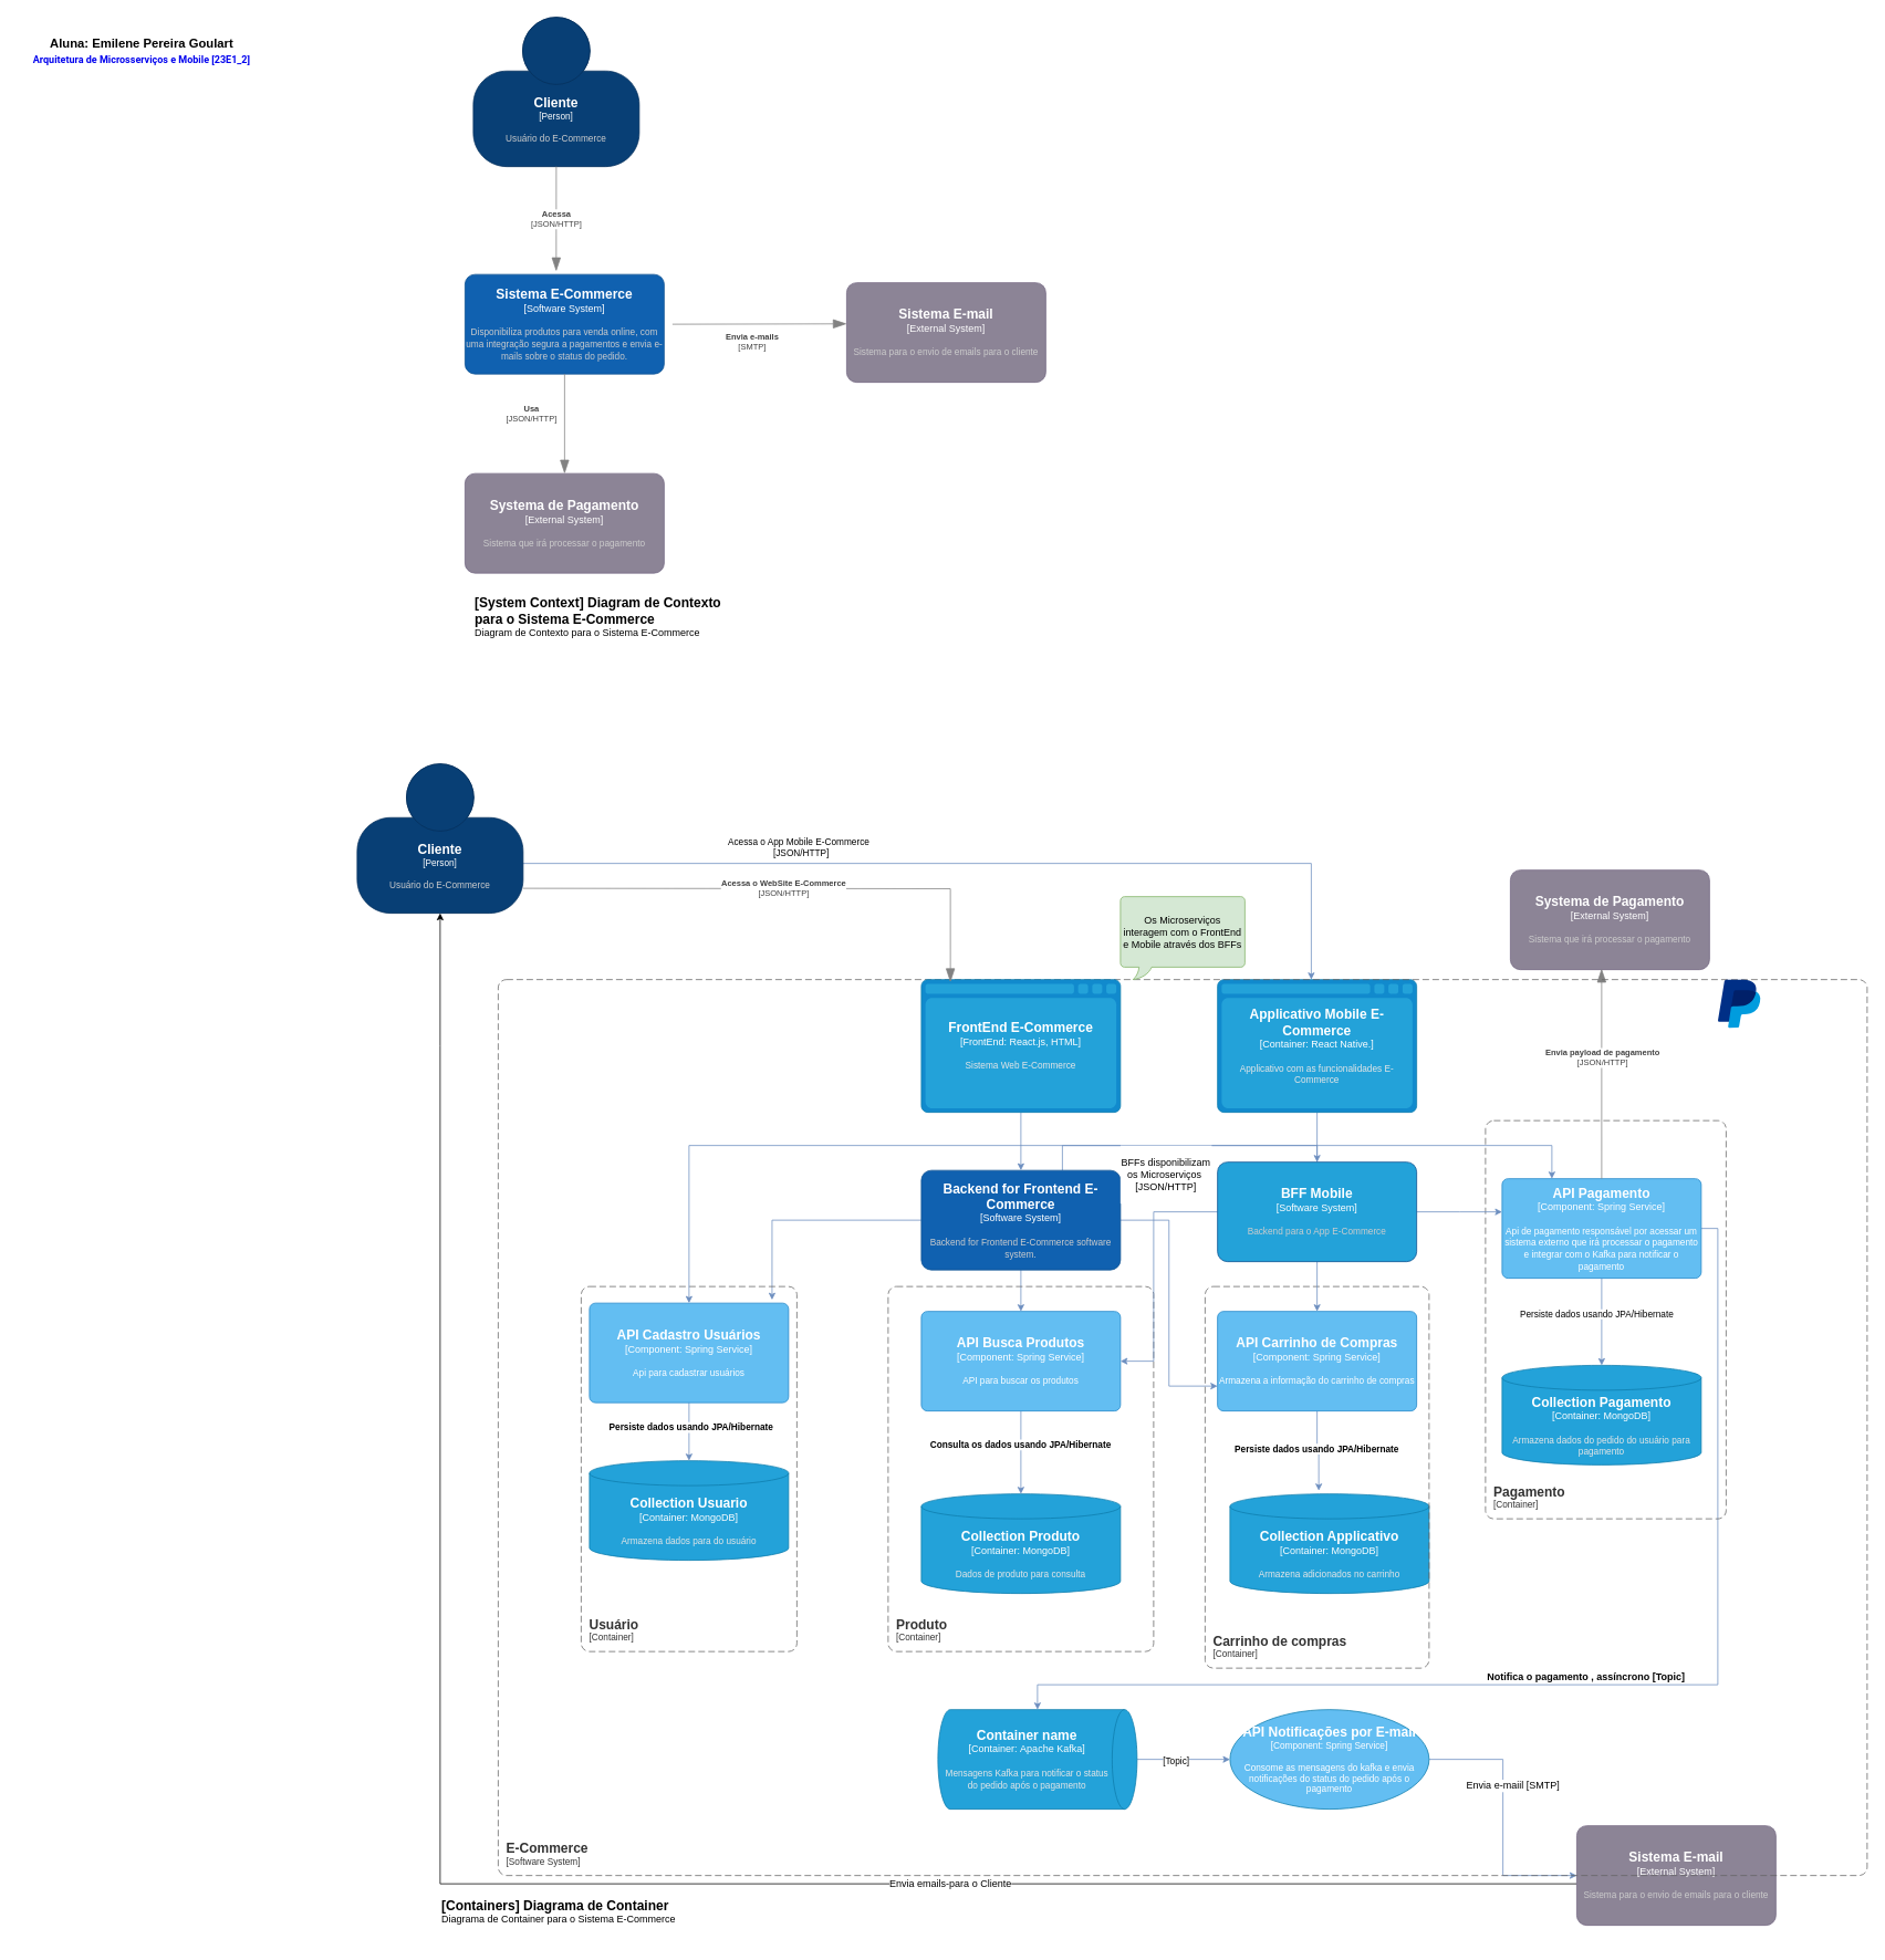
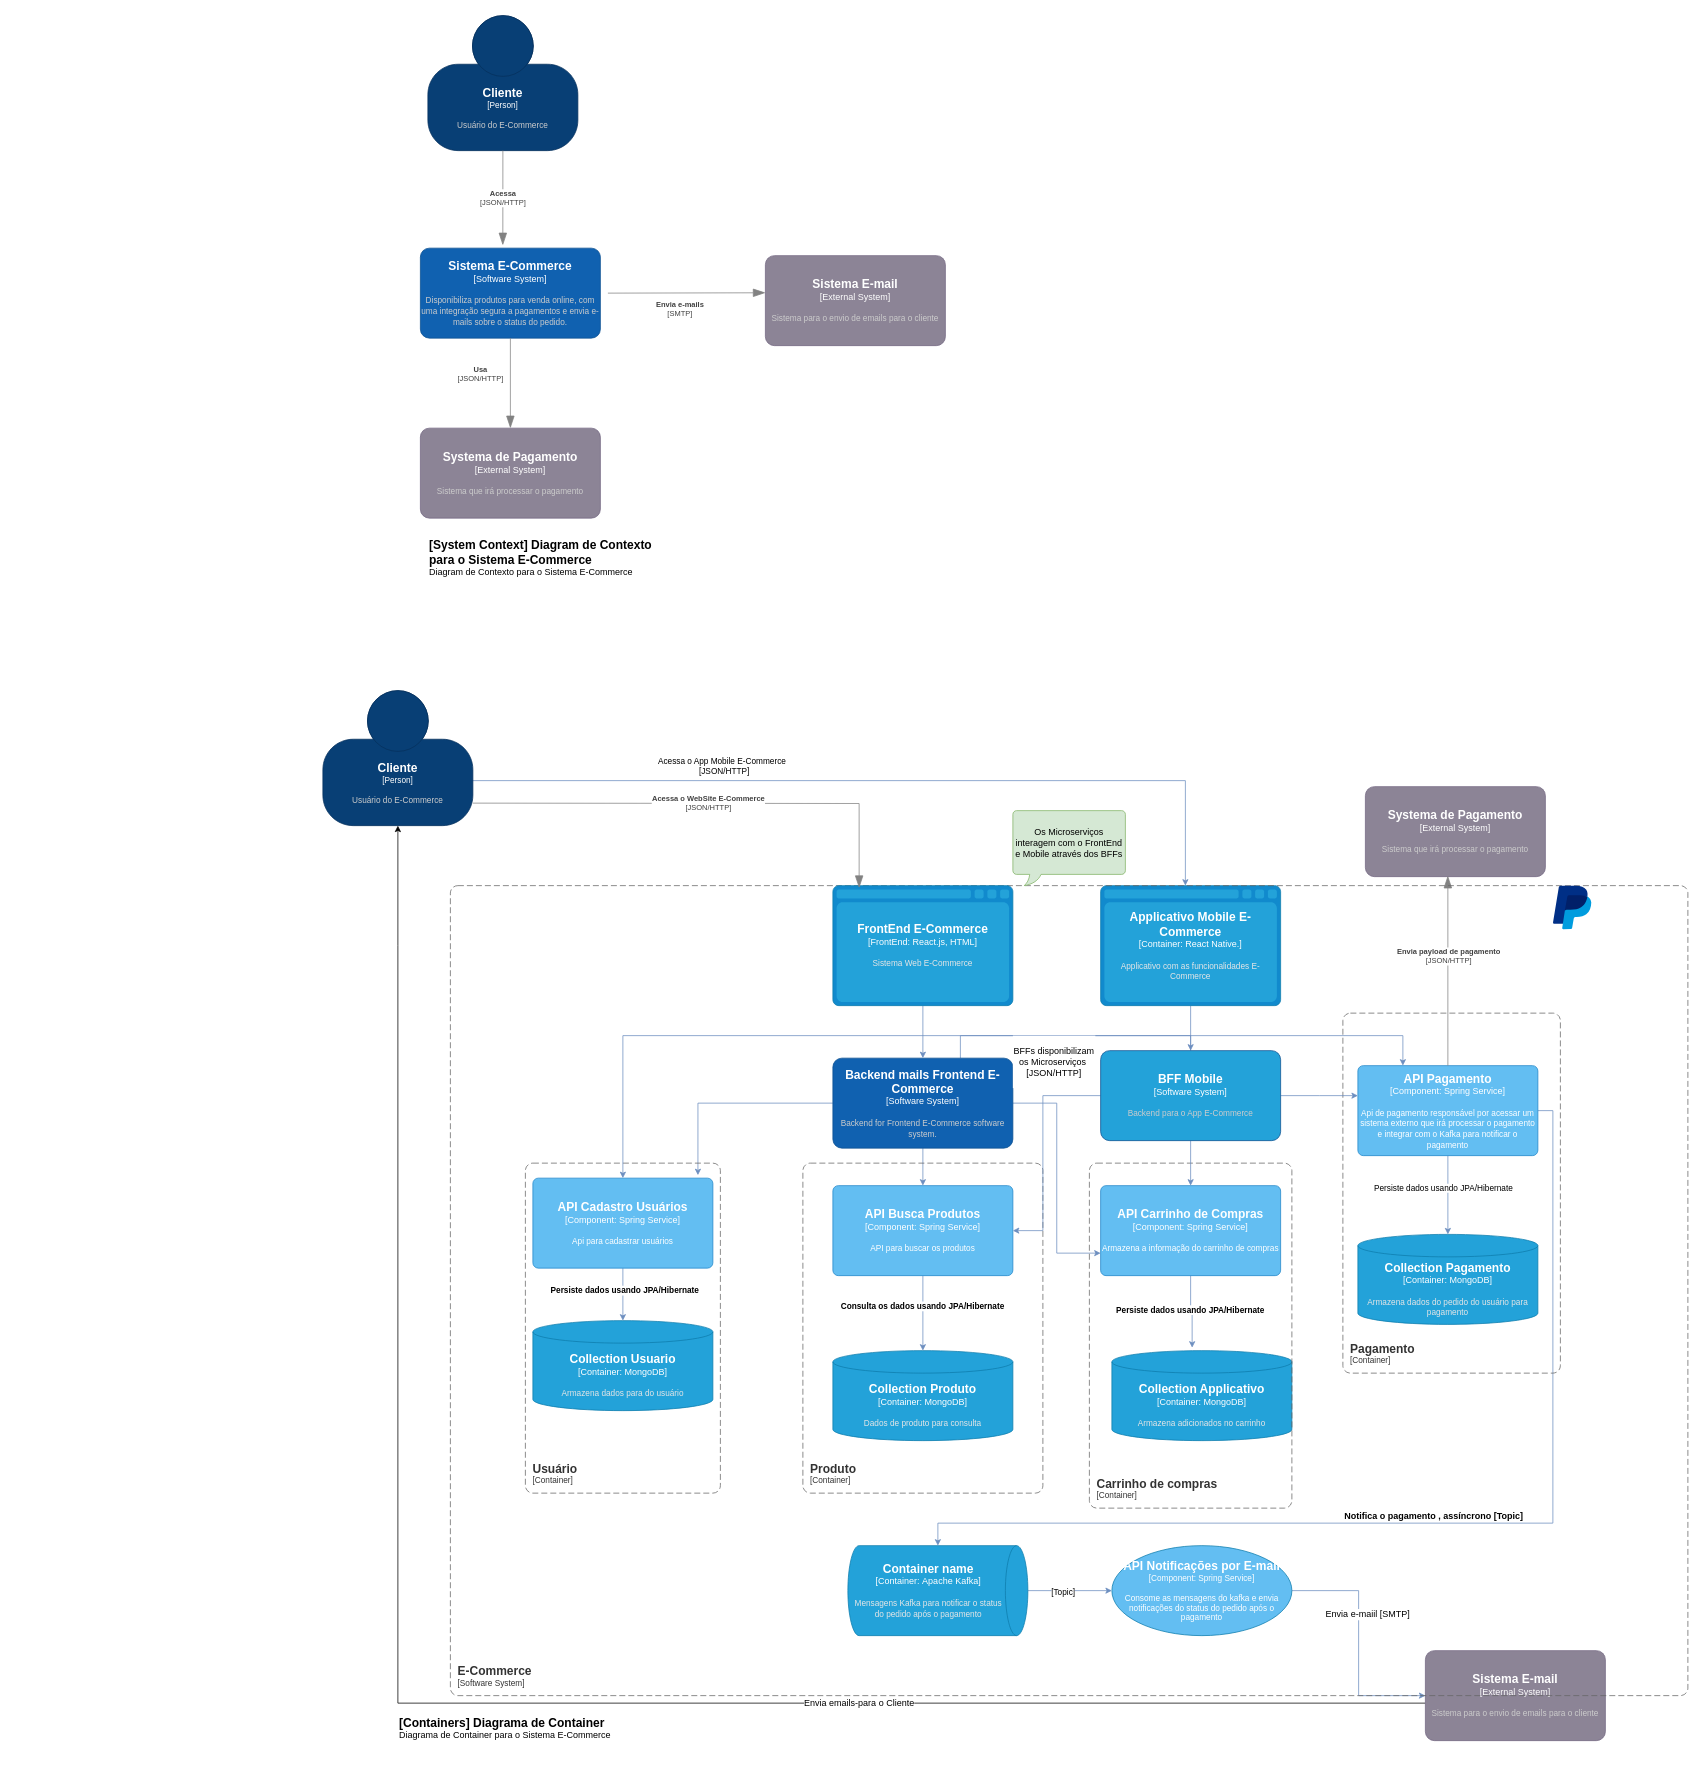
- <mxCell id="66" value="&lt;font style=&quot;font-size: 12px;&quot;&gt;&lt;b style=&quot;font-size: 15px;&quot;&gt;Aluna: Emilene Pereira Goulart&lt;br&gt;&lt;/b&gt;&lt;a style=&quot;box-sizing: border-box; text-decoration-line: none; background-color: rgb(255, 255, 255); font-weight: 600; font-family: Roboto, sans-serif; text-align: left;&quot; class=&quot;aalink coursename font-weight-600&quot; href=&quot;https://lms.infnet.edu.br/moodle/course/view.php?id=6290&quot;&gt;&lt;font style=&quot;font-size: 12px;&quot;&gt;Arquitetura de Microsserviços e Mobile [23E1_2&lt;/font&gt;&lt;/a&gt;&lt;a style=&quot;box-sizing: border-box; text-decoration-line: none; background-color: rgb(255, 255, 255); font-weight: 600; font-family: Roboto, sans-serif; text-align: left;&quot; class=&quot;aalink coursename font-weight-600&quot; href=&quot;https://lms.infnet.edu.br/moodle/course/view.php?id=6290&quot;&gt;]&lt;/a&gt;&lt;b style=&quot;font-size: 15px;&quot;&gt;&lt;br&gt;&lt;/b&gt;&lt;/font&gt;" style="text;html=1;align=center;verticalAlign=middle;resizable=0;points=[];autosize=1;strokeColor=none;fillColor=none;fontSize=12;fontFamily=Helvetica;fontColor=default;" parent="1" vertex="1"><mxGeometry x="20" y="35" width="300" height="50" as="geometry" /></mxCell>
- <mxCell id="15" value="&lt;font style=&quot;font-size: 16px&quot;&gt;&lt;b&gt;Backend for Frontend E-Commerce &lt;/b&gt;&lt;/font&gt;&lt;div&gt;[Software System]&lt;/div&gt;&lt;br&gt;&lt;div&gt;&lt;font style=&quot;font-size: 11px&quot;&gt;&lt;font color=&quot;#cccccc&quot;&gt;Backend for Frontend E-Commerce software system.&lt;/font&gt;&lt;/div&gt;" style="rounded=1;whiteSpace=wrap;html=1;labelBackgroundColor=none;fillColor=#1061B0;fontColor=#ffffff;align=center;arcSize=10;strokeColor=#0D5091;metaEdit=1;resizable=0;points=[[0.25,0,0],[0.5,0,0],[0.75,0,0],[1,0.25,0],[1,0.5,0],[1,0.75,0],[0.75,1,0],[0.5,1,0],[0.25,1,0],[0,0.75,0],[0,0.5,0],[0,0.25,0]];" parent="1" vertex="1"><mxGeometry x="1110" y="1410" width="240" height="120" as="geometry" /></mxCell>
+ <mxCell id="15" value="&lt;font style=&quot;font-size: 16px&quot;&gt;&lt;b&gt;Backend mails Frontend E-Commerce &lt;/b&gt;&lt;/font&gt;&lt;div&gt;[Software System]&lt;/div&gt;&lt;br&gt;&lt;div&gt;&lt;font style=&quot;font-size: 11px&quot;&gt;&lt;font color=&quot;#cccccc&quot;&gt;Backend for Frontend E-Commerce software system.&lt;/font&gt;&lt;/div&gt;" style="rounded=1;whiteSpace=wrap;html=1;labelBackgroundColor=none;fillColor=#1061B0;fontColor=#ffffff;align=center;arcSize=10;strokeColor=#0D5091;metaEdit=1;resizable=0;points=[[0.25,0,0],[0.5,0,0],[0.75,0,0],[1,0.25,0],[1,0.5,0],[1,0.75,0],[0.75,1,0],[0.5,1,0],[0.25,1,0],[0,0.75,0],[0,0.5,0],[0,0.25,0]];" parent="1" vertex="1"><mxGeometry x="1110" y="1410" width="240" height="120" as="geometry" /></mxCell>
